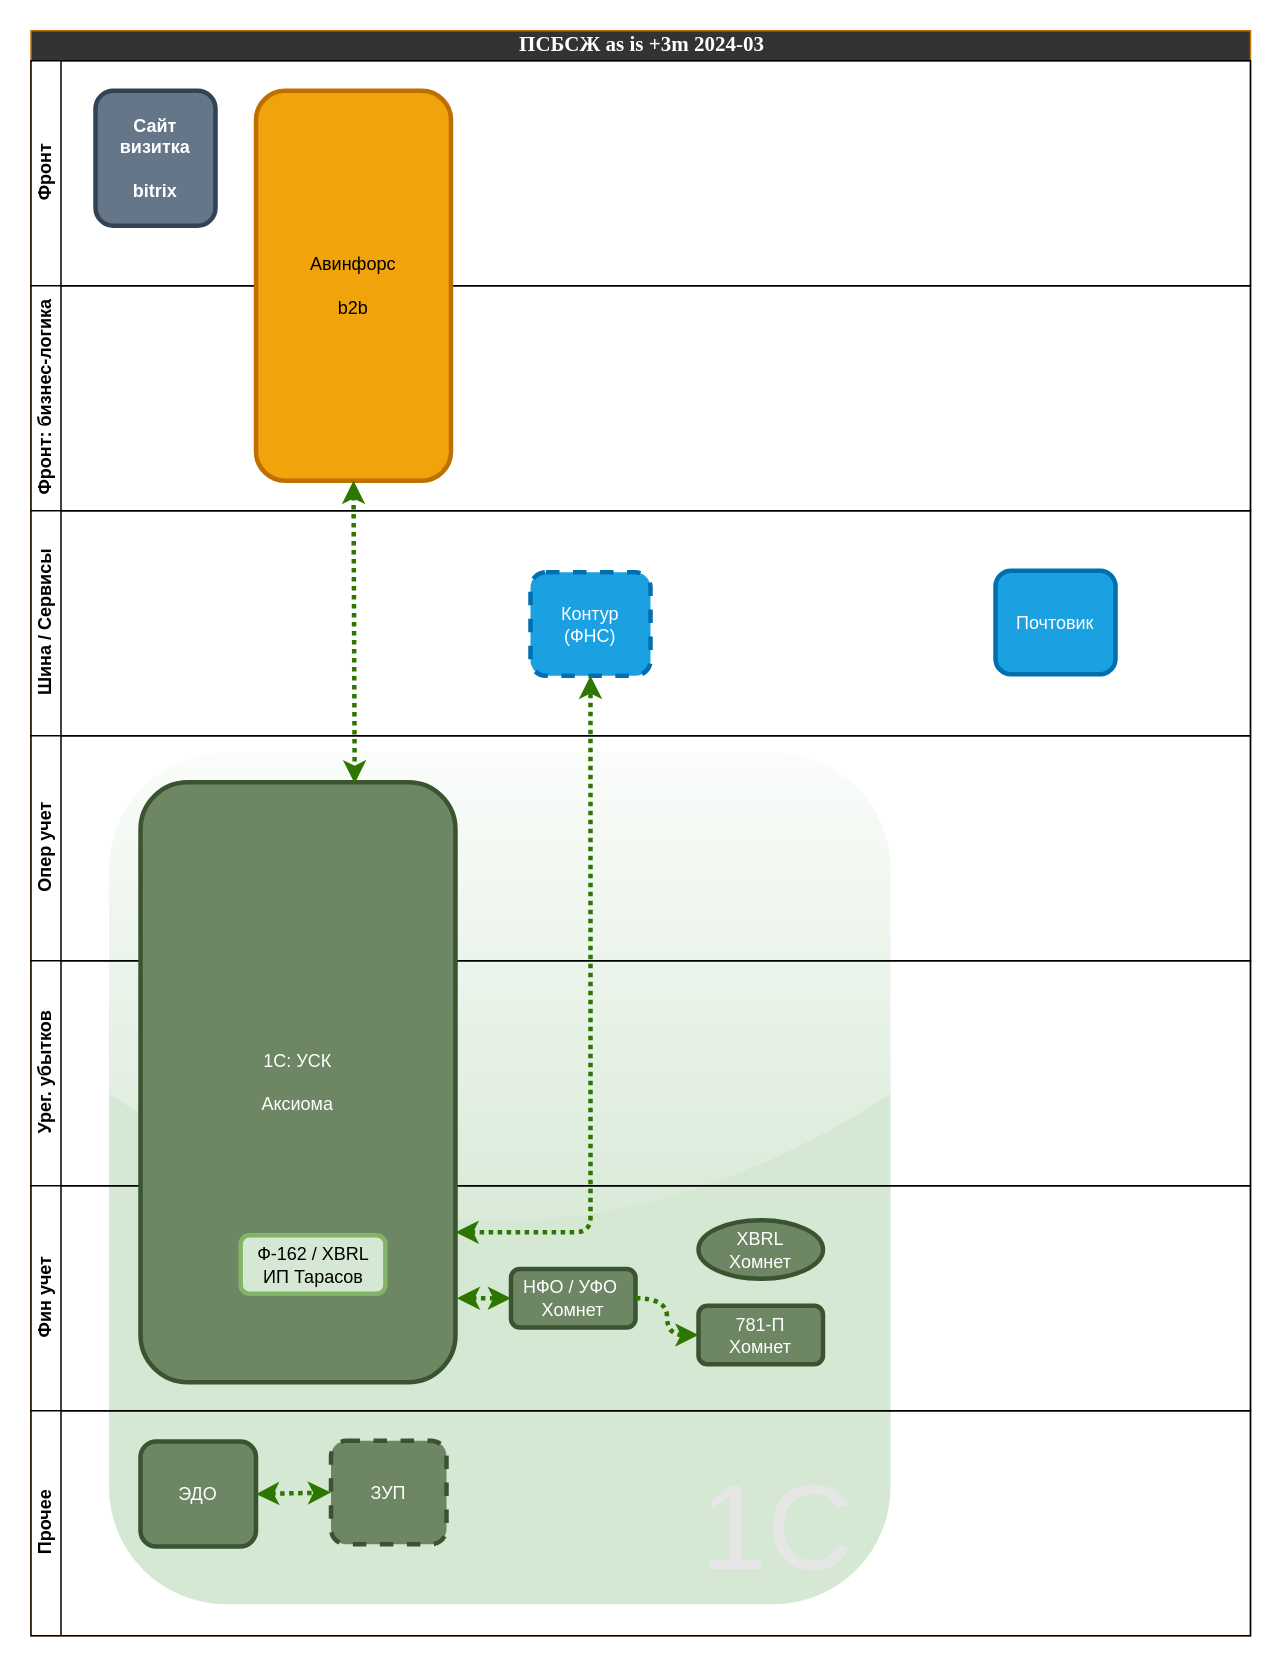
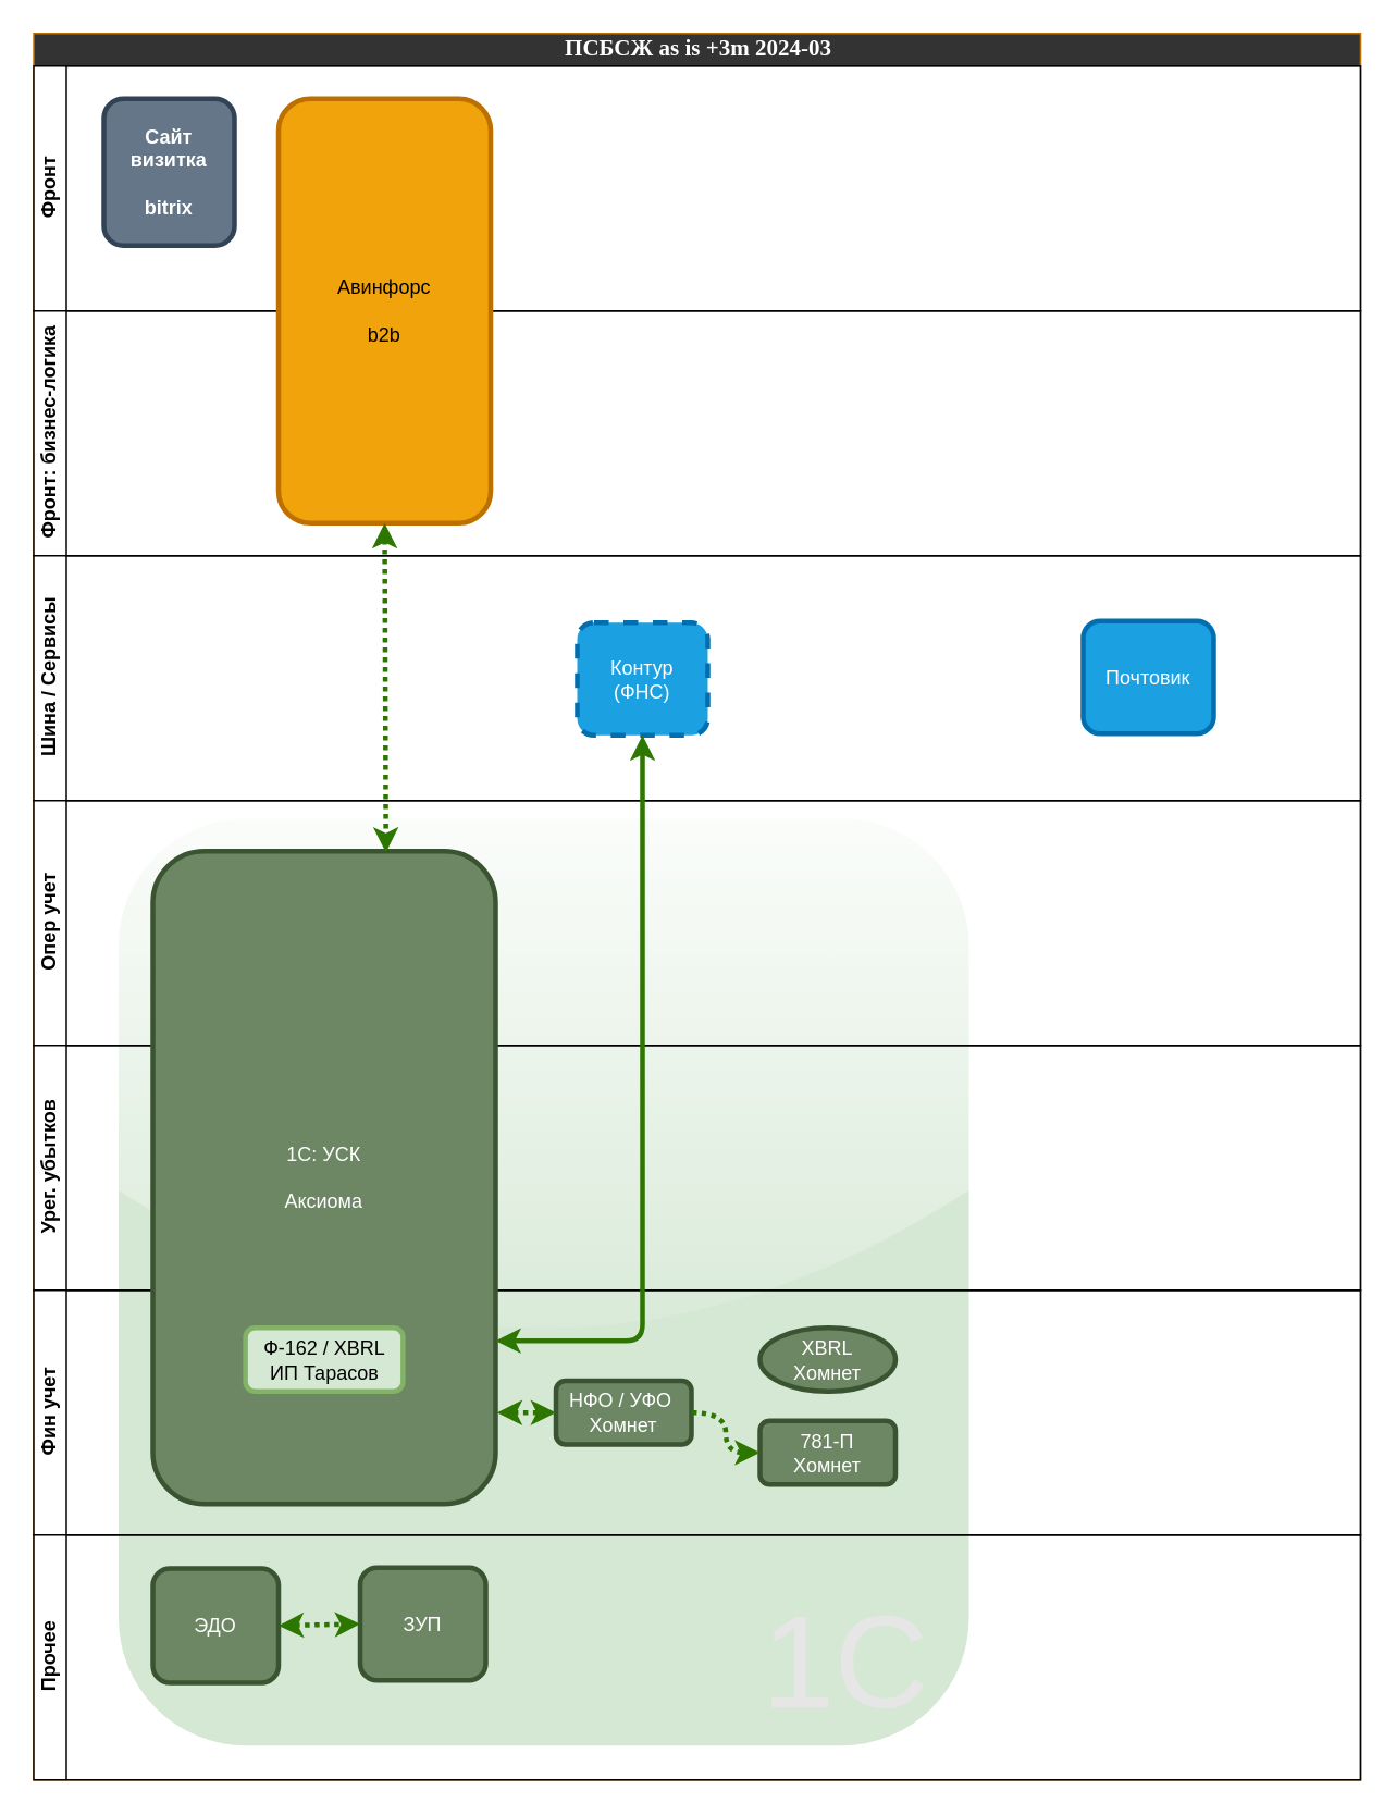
- <mxCell id="24" value="" style="endArrow=classic;startArrow=classic;html=1;fontFamily=Helvetica;fontSize=12;exitX=1;exitY=0.75;exitDx=0;exitDy=0;entryX=0.5;entryY=1;entryDx=0;entryDy=0;rounded=1;strokeWidth=3;dashed=1;dashPattern=1 1;fillColor=#60a917;strokeColor=#2D7600;" parent="1" source="21" target="17" edge="1"><mxGeometry width="50" height="50" relative="1" as="geometry"><mxPoint x="437" y="901" as="sourcePoint" /><mxPoint x="513" y="971" as="targetPoint" /><Array as="points"><mxPoint x="393" y="821" /></Array></mxGeometry></mxCell>
+ <mxCell id="24" value="" style="endArrow=classic;startArrow=classic;html=1;fontFamily=Helvetica;fontSize=12;exitX=1;exitY=0.75;exitDx=0;exitDy=0;entryX=0.5;entryY=1;entryDx=0;entryDy=0;rounded=1;strokeWidth=3;dashed=0;dashPattern=1 1;fillColor=#60a917;strokeColor=#2D7600;" parent="1" source="21" target="17" edge="1"><mxGeometry width="50" height="50" relative="1" as="geometry"><mxPoint x="437" y="901" as="sourcePoint" /><mxPoint x="513" y="971" as="targetPoint" /><Array as="points"><mxPoint x="393" y="821" /></Array></mxGeometry></mxCell>
- <mxCell id="26" value="Ф-162 / XBRL&lt;div&gt;ИП Тарасов&lt;/div&gt;" style="rounded=1;whiteSpace=wrap;html=1;shadow=0;labelBackgroundColor=none;strokeWidth=3;fontFamily=Helvetica;fontSize=12;align=center;fillColor=#d5e8d4;strokeColor=#82b366;verticalAlign=middle;fontColor=default;" parent="1" vertex="1"><mxGeometry x="159.75" y="823" width="96.5" height="39" as="geometry" /></mxCell>
+ <mxCell id="26" value="Ф-162 / XBRL&lt;div&gt;ИП Тарасов&lt;/div&gt;" style="rounded=1;whiteSpace=wrap;html=1;shadow=0;labelBackgroundColor=none;strokeWidth=3;fontFamily=Helvetica;fontSize=12;align=center;fillColor=#d5e8d4;strokeColor=#82b366;verticalAlign=middle;fontColor=default;" parent="1" vertex="1"><mxGeometry x="149.75" y="813" width="96.5" height="39" as="geometry" /></mxCell>
- <mxCell id="16" value="ЗУП" style="rounded=1;whiteSpace=wrap;html=1;shadow=0;labelBackgroundColor=none;strokeWidth=3;fontFamily=Helvetica;fontSize=12;align=center;fillColor=#6d8764;strokeColor=#3A5431;fontColor=#ffffff;verticalAlign=middle;dashed=1;" parent="15" vertex="1"><mxGeometry x="200" y="20" width="77" height="69" as="geometry" /></mxCell>
+ <mxCell id="16" value="ЗУП" style="rounded=1;whiteSpace=wrap;html=1;shadow=0;labelBackgroundColor=none;strokeWidth=3;fontFamily=Helvetica;fontSize=12;align=center;fillColor=#6d8764;strokeColor=#3A5431;fontColor=#ffffff;verticalAlign=middle;" parent="15" vertex="1"><mxGeometry x="200" y="20" width="77" height="69" as="geometry" /></mxCell>
